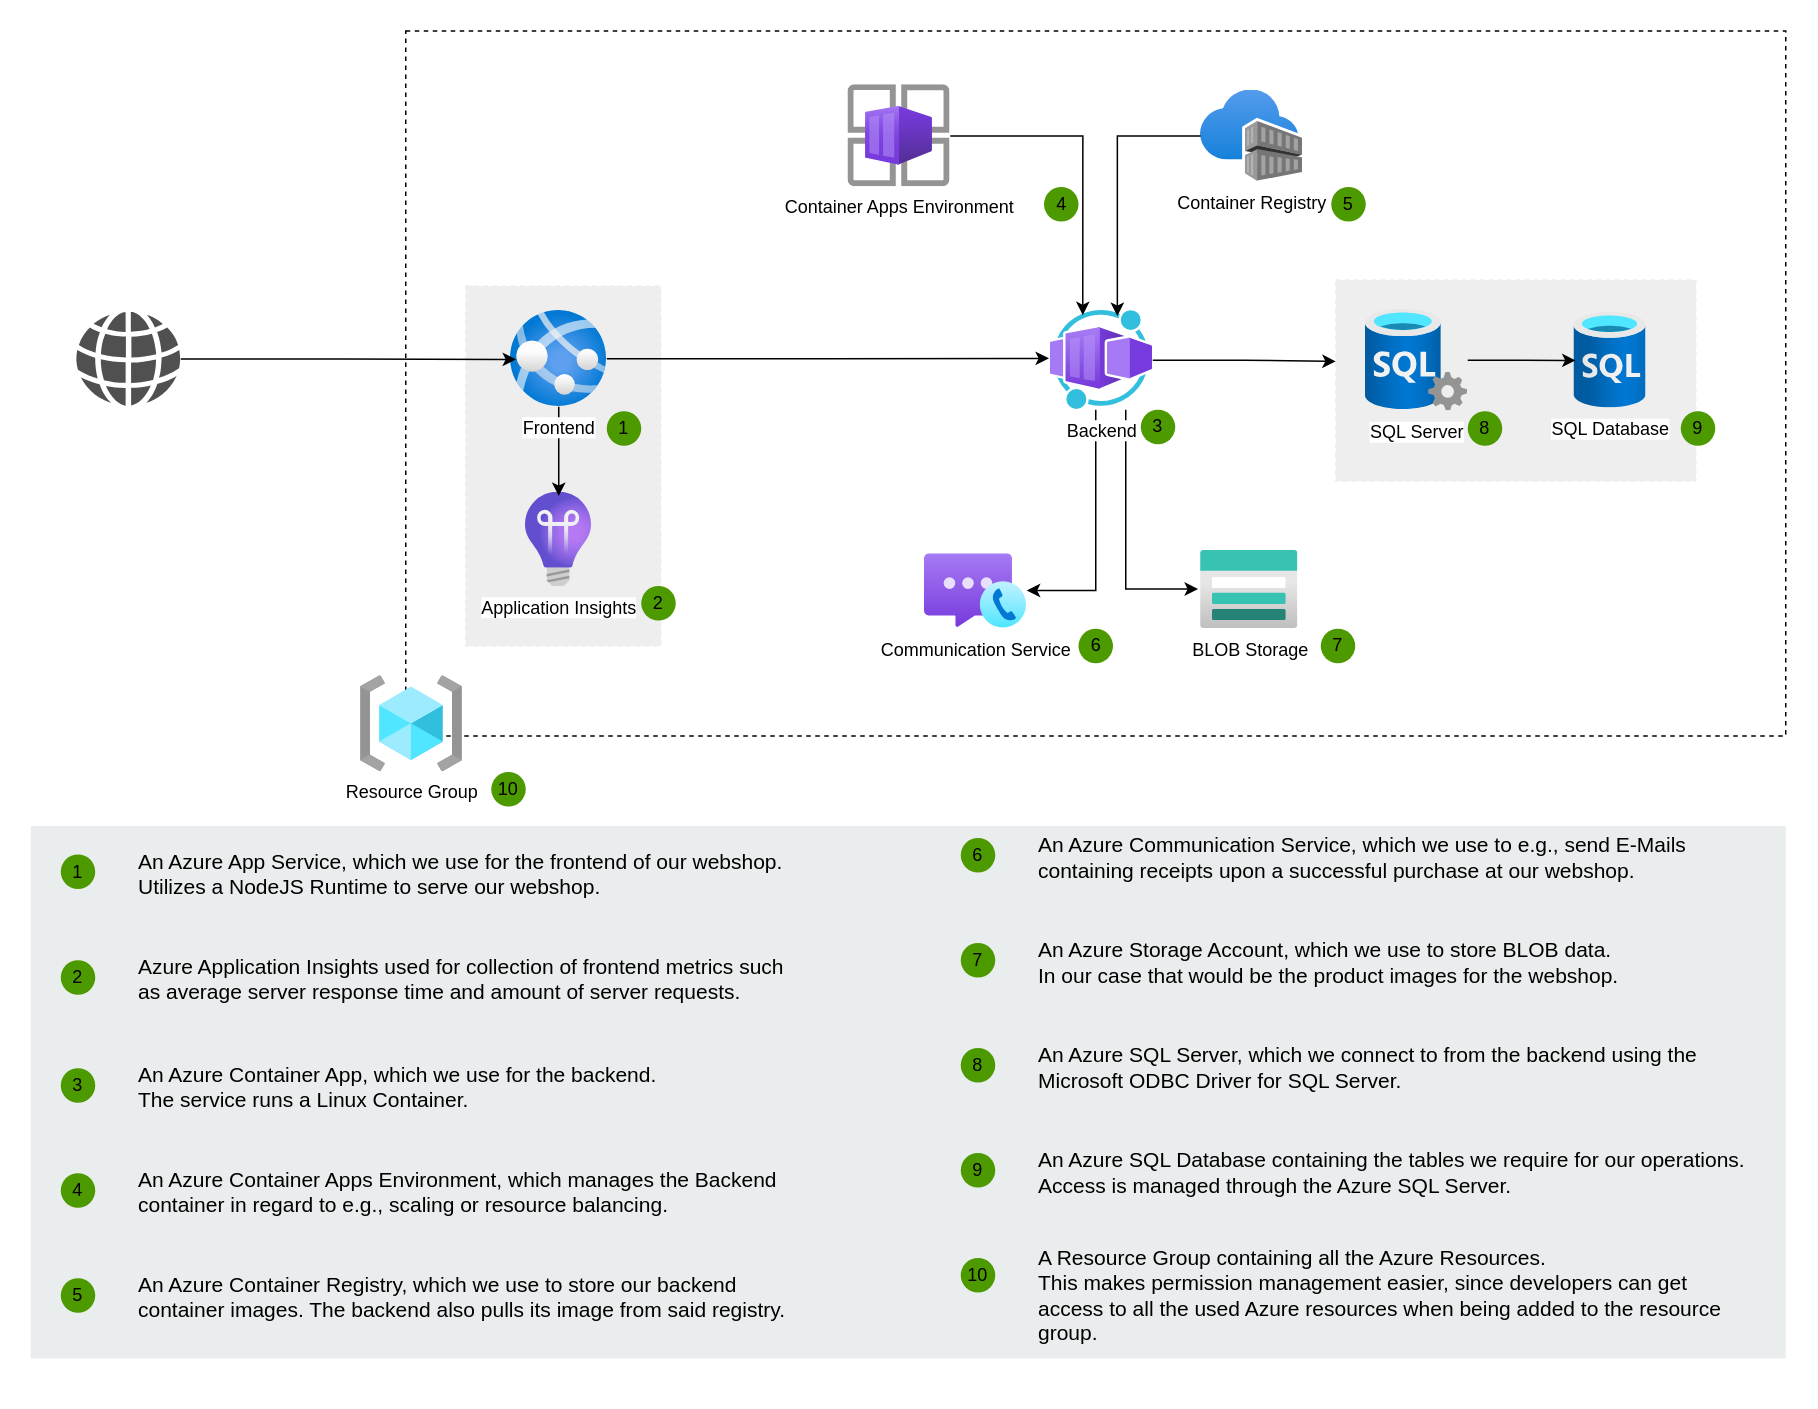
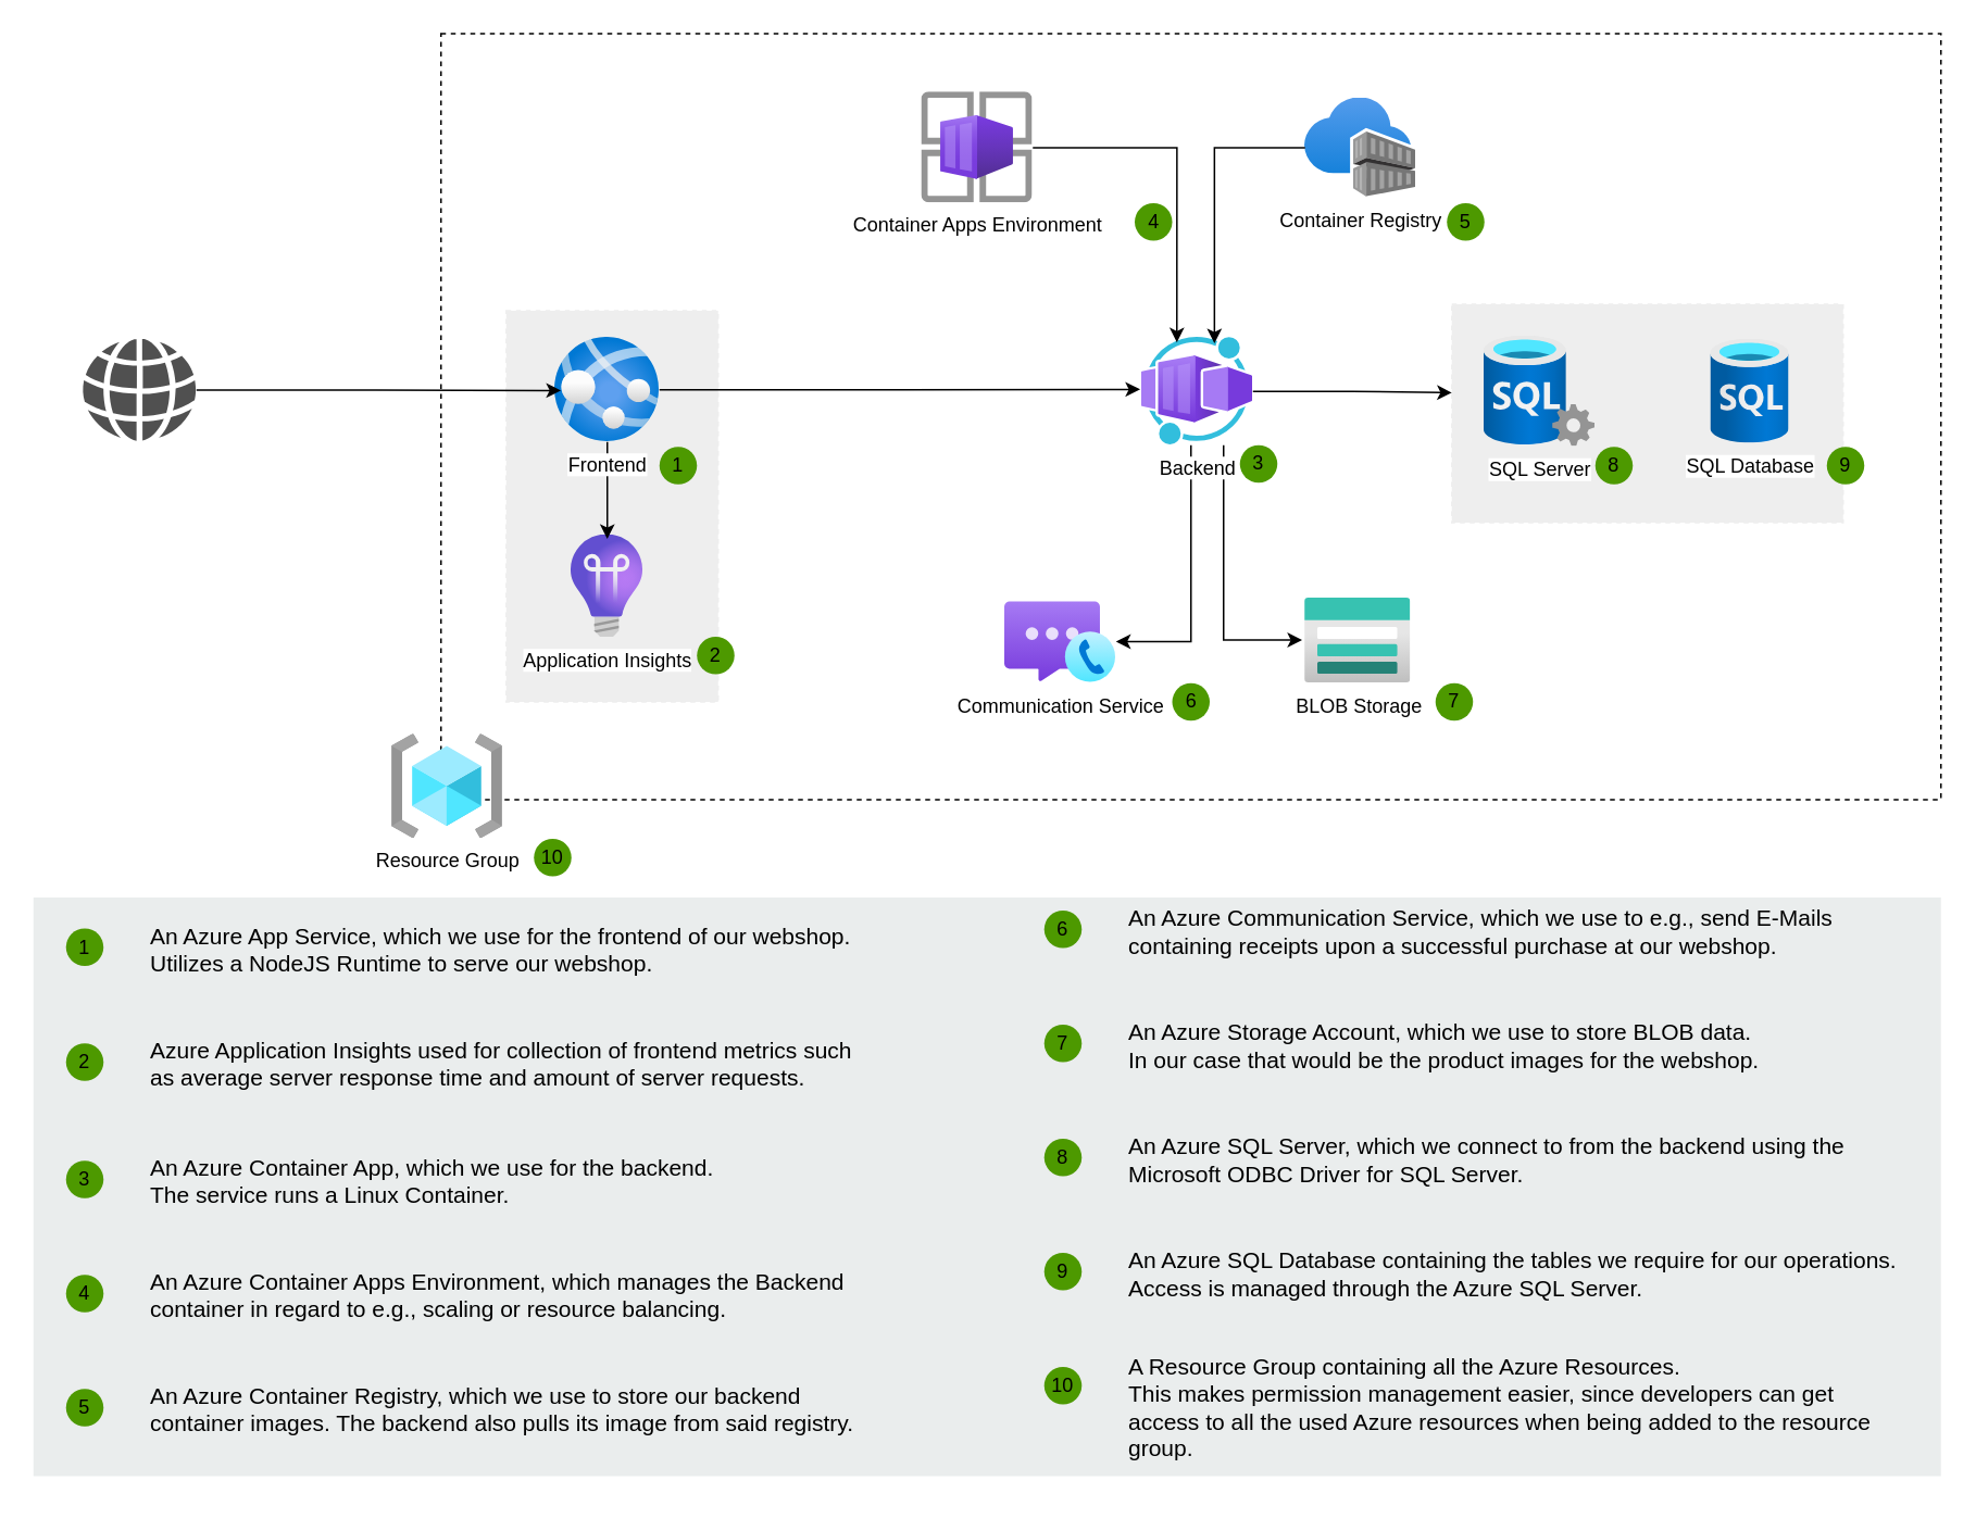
- <mxCell id="39" style="edgeStyle=orthogonalEdgeStyle;rounded=0;orthogonalLoop=1;jettySize=auto;html=1;entryX=0.019;entryY=0.502;entryDx=0;entryDy=0;entryPerimeter=0;" edge="1" parent="1" source="28" target="29"><mxGeometry relative="1" as="geometry" /></mxCell>
